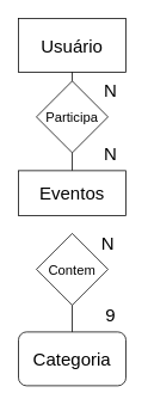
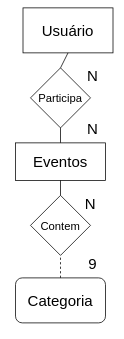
- <mxCell id="2" value="&lt;font style=&quot;font-size: 20px&quot;&gt;Usuário&lt;/font&gt;" style="rounded=0;whiteSpace=wrap;html=1;" vertex="1" parent="1"><mxGeometry x="20" y="20" width="120" height="60" as="geometry" /></mxCell>
+ <mxCell id="2" value="&lt;font style=&quot;font-size: 20px&quot;&gt;Usuário&lt;/font&gt;" style="rounded=0;whiteSpace=wrap;html=1;" vertex="1" parent="1"><mxGeometry x="30" y="10" width="120" height="60" as="geometry" /></mxCell>
+ <mxCell id="10" value="" style="endArrow=none;html=1;entryX=0.5;entryY=1;entryDx=0;entryDy=0;exitX=0.5;exitY=0;exitDx=0;exitDy=0;" edge="1" parent="1" source="5" target="9"><mxGeometry width="50" height="50" relative="1" as="geometry"><mxPoint x="80" y="260" as="sourcePoint" /><mxPoint x="80" y="170" as="targetPoint" /></mxGeometry></mxCell>
- <mxCell id="6" value="" style="endArrow=none;html=1;entryX=0.5;entryY=1;entryDx=0;entryDy=0;exitX=0.5;exitY=0;exitDx=0;exitDy=0;" edge="1" parent="1" source="3" target="5"><mxGeometry width="50" height="50" relative="1" as="geometry"><mxPoint x="80" y="370" as="sourcePoint" /><mxPoint x="80" y="80" as="targetPoint" /></mxGeometry></mxCell>
+ <mxCell id="6" value="" style="endArrow=none;html=1;entryX=0.5;entryY=1;entryDx=0;entryDy=0;exitX=0.5;exitY=0;exitDx=0;exitDy=0;dashed=1;" edge="1" parent="1" source="3" target="5"><mxGeometry width="50" height="50" relative="1" as="geometry"><mxPoint x="80" y="370" as="sourcePoint" /><mxPoint x="80" y="80" as="targetPoint" /></mxGeometry></mxCell>
